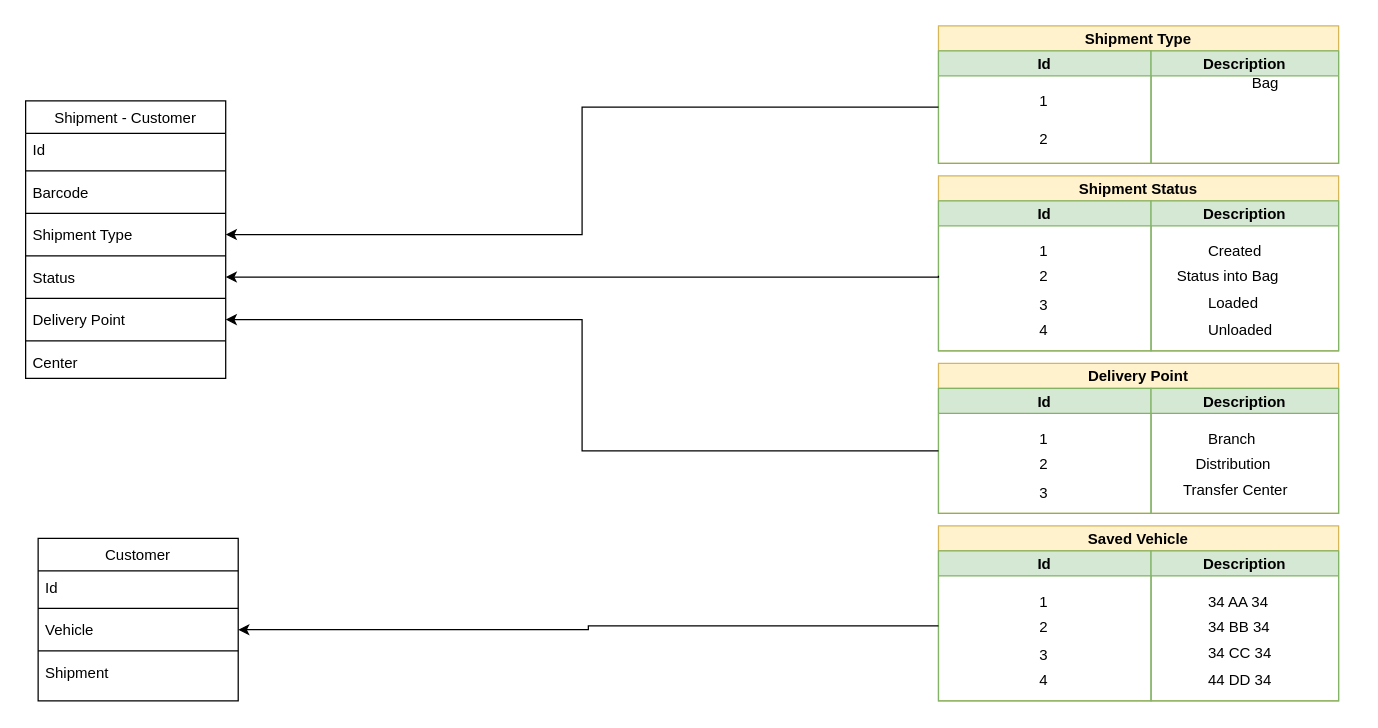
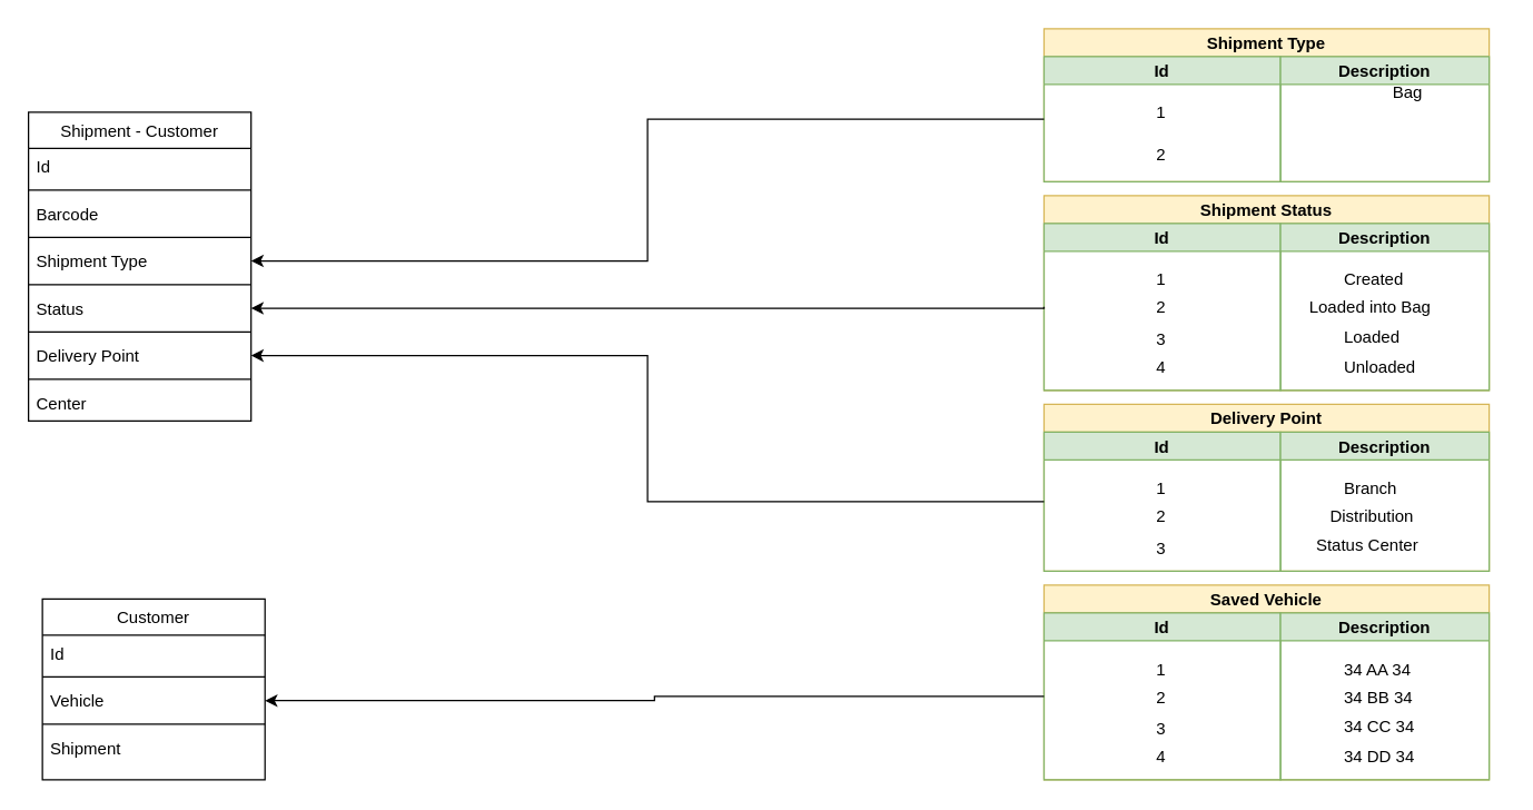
- <mxCell id="35" value="Status into Bag" style="text;align=left;verticalAlign=top;spacingLeft=4;spacingRight=4;overflow=hidden;rotatable=0;points=[[0,0.5],[1,0.5]];portConstraint=eastwest;" vertex="1" parent="33"><mxGeometry x="15" y="47" width="120" height="26" as="geometry" /></mxCell>
+ <mxCell id="35" value="Loaded into Bag" style="text;align=left;verticalAlign=top;spacingLeft=4;spacingRight=4;overflow=hidden;rotatable=0;points=[[0,0.5],[1,0.5]];portConstraint=eastwest;" vertex="1" parent="33"><mxGeometry x="15" y="47" width="120" height="26" as="geometry" /></mxCell>
- <mxCell id="57" value="Transfer Center" style="text;align=left;verticalAlign=top;spacingLeft=4;spacingRight=4;overflow=hidden;rotatable=0;points=[[0,0.5],[1,0.5]];portConstraint=eastwest;" vertex="1" parent="54"><mxGeometry x="20" y="68" width="120" height="26" as="geometry" /></mxCell>
+ <mxCell id="57" value="Status Center" style="text;align=left;verticalAlign=top;spacingLeft=4;spacingRight=4;overflow=hidden;rotatable=0;points=[[0,0.5],[1,0.5]];portConstraint=eastwest;" vertex="1" parent="54"><mxGeometry x="20" y="68" width="120" height="26" as="geometry" /></mxCell>
- <mxCell id="48" value="44 DD 34" style="text;align=left;verticalAlign=top;spacingLeft=4;spacingRight=4;overflow=hidden;rotatable=0;points=[[0,0.5],[1,0.5]];portConstraint=eastwest;" vertex="1" parent="44"><mxGeometry x="40" y="90" width="120" height="26" as="geometry" /></mxCell>
+ <mxCell id="48" value="34 DD 34" style="text;align=left;verticalAlign=top;spacingLeft=4;spacingRight=4;overflow=hidden;rotatable=0;points=[[0,0.5],[1,0.5]];portConstraint=eastwest;" vertex="1" parent="44"><mxGeometry x="40" y="90" width="120" height="26" as="geometry" /></mxCell>
